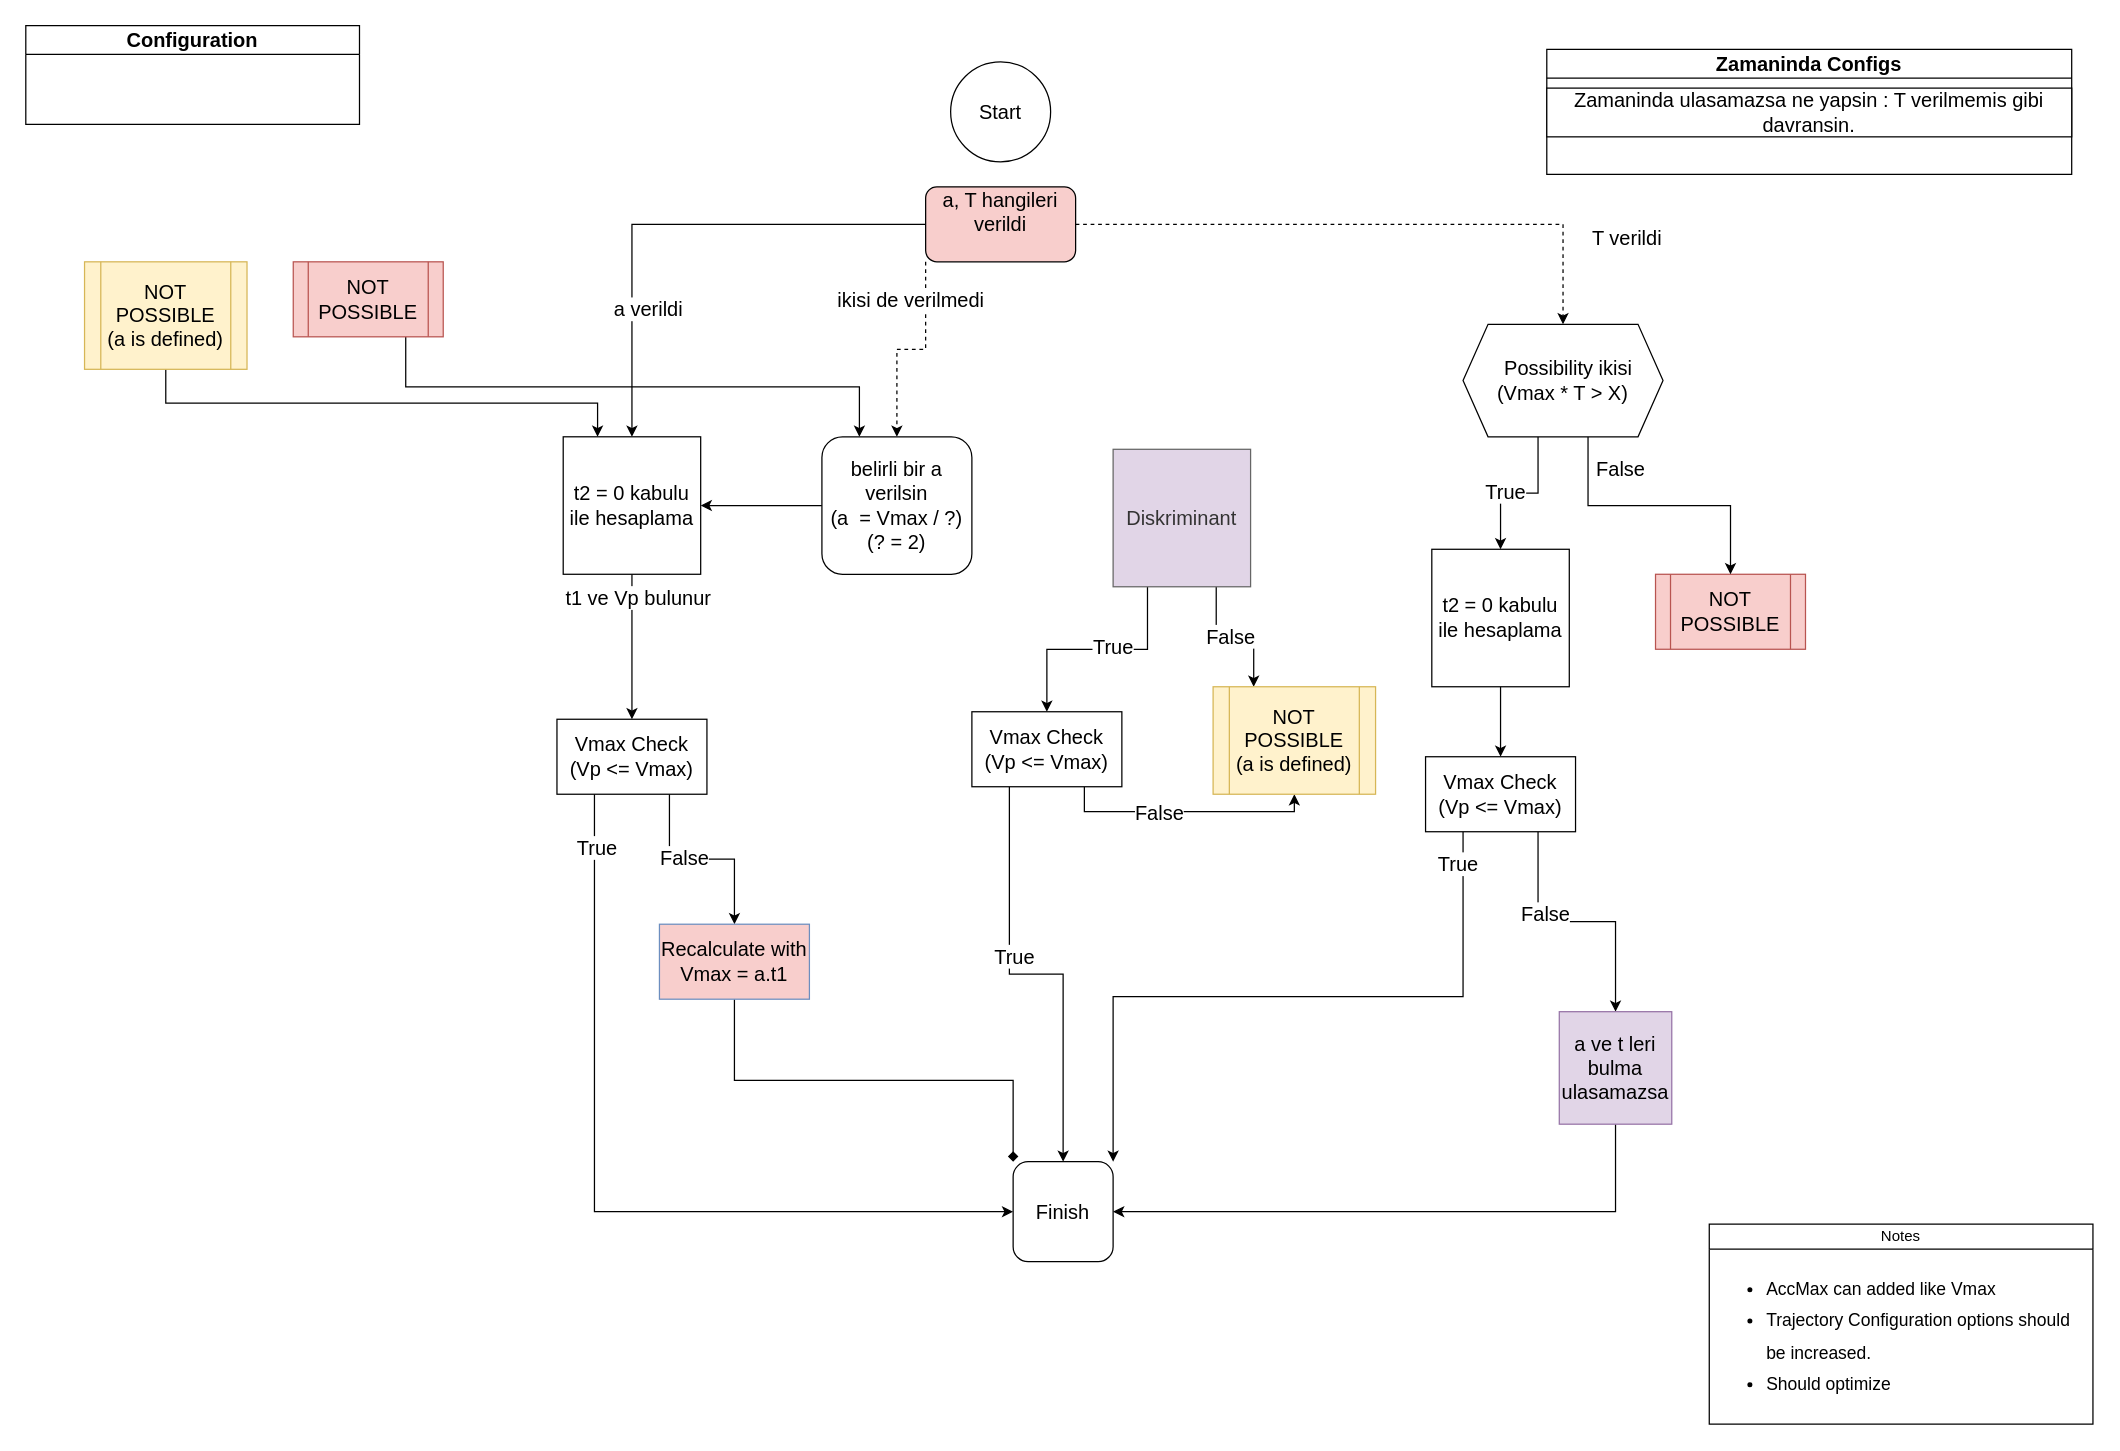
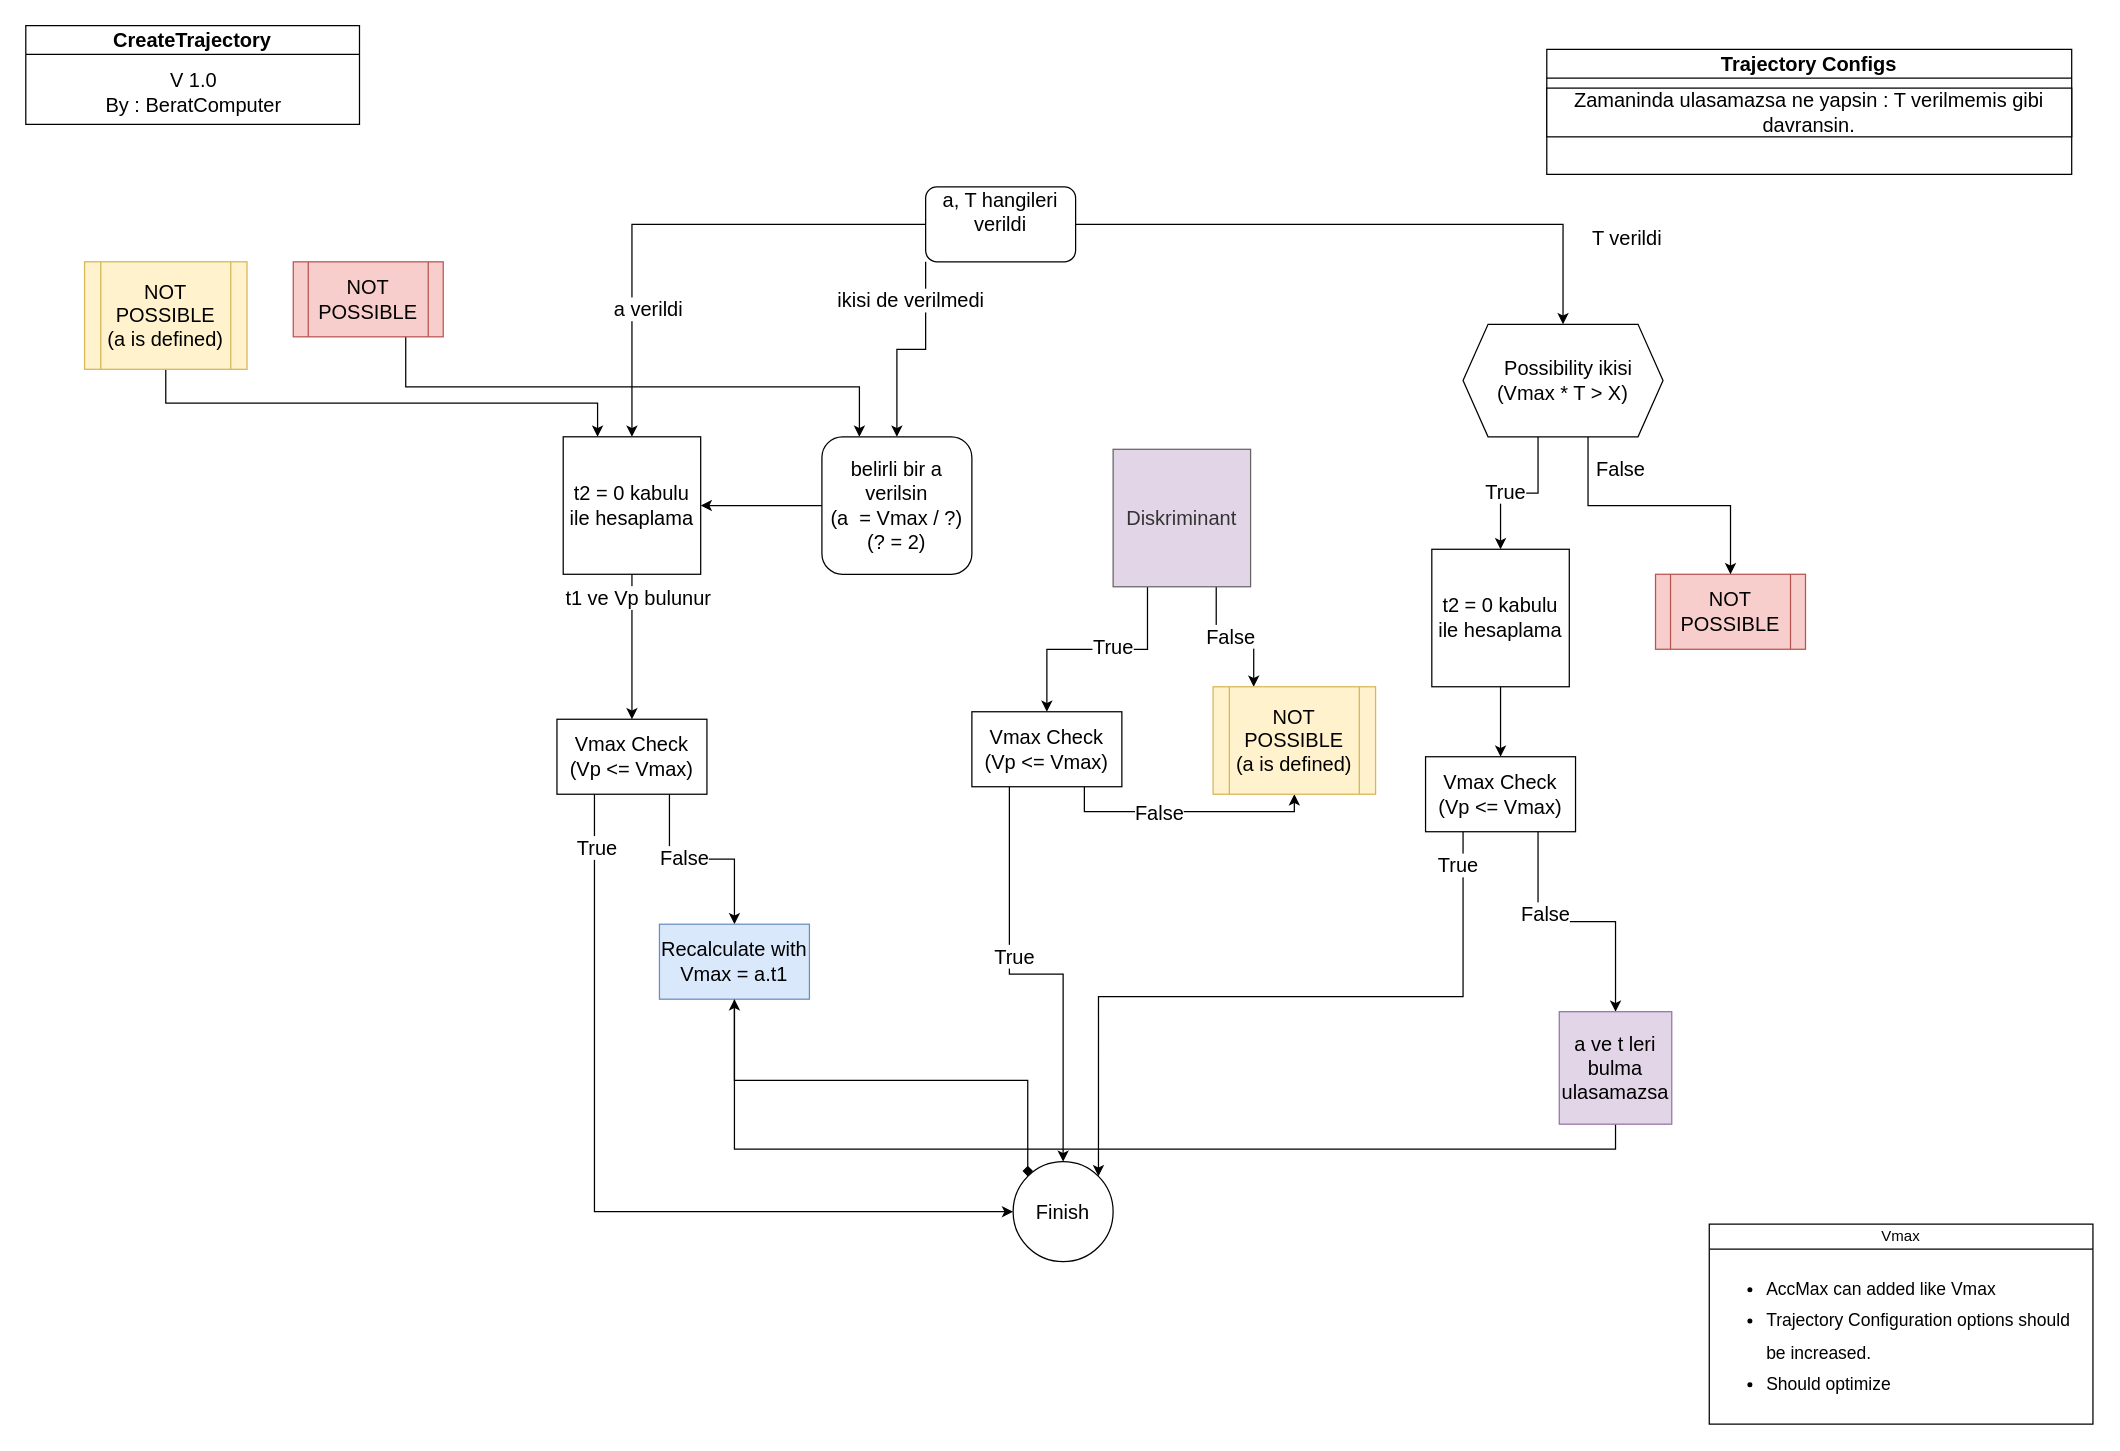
- <mxCell id="44" value="Configuration" style="swimlane;whiteSpace=wrap;html=1;fontSize=16;" parent="1" vertex="1"><mxGeometry x="20" y="20" width="267" height="79" as="geometry" /></mxCell>
+ <mxCell id="44" value="CreateTrajectory" style="swimlane;whiteSpace=wrap;html=1;fontSize=16;" parent="1" vertex="1"><mxGeometry x="20" y="20" width="267" height="79" as="geometry" /></mxCell>
- <mxCell id="53" value="Zamaninda Configs" style="swimlane;whiteSpace=wrap;html=1;fontSize=16;" parent="1" vertex="1"><mxGeometry x="1237" y="39" width="420" height="100" as="geometry" /></mxCell>
+ <mxCell id="53" value="Trajectory Configs" style="swimlane;whiteSpace=wrap;html=1;fontSize=16;" parent="1" vertex="1"><mxGeometry x="1237" y="39" width="420" height="100" as="geometry" /></mxCell>
+ <mxCell id="45" value="V 1.0&lt;br style=&quot;font-size: 16px;&quot;&gt;By : BeratComputer" style="text;html=1;align=center;verticalAlign=middle;resizable=0;points=[];autosize=1;strokeColor=none;fillColor=none;fontSize=16;" parent="44" vertex="1"><mxGeometry x="53.5" y="29" width="160" height="50" as="geometry" /></mxCell>
- <mxCell id="50" value="Start" style="ellipse;whiteSpace=wrap;html=1;aspect=fixed;fontSize=16;" parent="1" vertex="1"><mxGeometry x="760" y="49" width="80" height="80" as="geometry" /></mxCell>
- <mxCell id="8" value="a, T hangileri verildi&lt;div style=&quot;font-size: 16px;&quot;&gt;&lt;br style=&quot;font-size: 16px;&quot;&gt;&lt;/div&gt;" style="rounded=1;whiteSpace=wrap;html=1;fontSize=16;fillColor=#f8cecc;" parent="1" vertex="1"><mxGeometry x="740" y="149" width="120" height="60" as="geometry" /></mxCell>
+ <mxCell id="8" value="a, T hangileri verildi&lt;div style=&quot;font-size: 16px;&quot;&gt;&lt;br style=&quot;font-size: 16px;&quot;&gt;&lt;/div&gt;" style="rounded=1;whiteSpace=wrap;html=1;fontSize=16;" parent="1" vertex="1"><mxGeometry x="740" y="149" width="120" height="60" as="geometry" /></mxCell>
- <mxCell id="6" style="edgeStyle=orthogonalEdgeStyle;rounded=0;orthogonalLoop=1;jettySize=auto;html=1;exitX=1;exitY=0.5;exitDx=0;exitDy=0;entryX=0.5;entryY=0;entryDx=0;entryDy=0;fontSize=16;dashed=1;" parent="1" source="8" target="43" edge="1"><mxGeometry relative="1" as="geometry"><mxPoint x="990" y="319" as="targetPoint" /></mxGeometry></mxCell>
+ <mxCell id="6" style="edgeStyle=orthogonalEdgeStyle;rounded=0;orthogonalLoop=1;jettySize=auto;html=1;exitX=1;exitY=0.5;exitDx=0;exitDy=0;entryX=0.5;entryY=0;entryDx=0;entryDy=0;fontSize=16;" parent="1" source="8" target="43" edge="1"><mxGeometry relative="1" as="geometry"><mxPoint x="990" y="319" as="targetPoint" /></mxGeometry></mxCell>
- <mxCell id="4" style="edgeStyle=orthogonalEdgeStyle;rounded=0;orthogonalLoop=1;jettySize=auto;html=1;exitX=0;exitY=1;exitDx=0;exitDy=0;entryX=0.5;entryY=0;entryDx=0;entryDy=0;fontSize=16;dashed=1;" parent="1" source="8" target="52" edge="1"><mxGeometry relative="1" as="geometry"><mxPoint x="927" y="309" as="targetPoint" /></mxGeometry></mxCell>
+ <mxCell id="4" style="edgeStyle=orthogonalEdgeStyle;rounded=0;orthogonalLoop=1;jettySize=auto;html=1;exitX=0;exitY=1;exitDx=0;exitDy=0;entryX=0.5;entryY=0;entryDx=0;entryDy=0;fontSize=16;" parent="1" source="8" target="52" edge="1"><mxGeometry relative="1" as="geometry"><mxPoint x="927" y="309" as="targetPoint" /></mxGeometry></mxCell>
- <mxCell id="29" value="Recalculate with&lt;br style=&quot;font-size: 16px;&quot;&gt;Vmax = a.t1" style="rounded=0;whiteSpace=wrap;html=1;fillColor=#f8cecc;strokeColor=#6c8ebf;fontSize=16;" parent="1" vertex="1"><mxGeometry x="527" y="739" width="120" height="60" as="geometry" /></mxCell>
+ <mxCell id="29" value="Recalculate with&lt;br style=&quot;font-size: 16px;&quot;&gt;Vmax = a.t1" style="rounded=0;whiteSpace=wrap;html=1;fillColor=#dae8fc;strokeColor=#6c8ebf;fontSize=16;" parent="1" vertex="1"><mxGeometry x="527" y="739" width="120" height="60" as="geometry" /></mxCell>
- <mxCell id="22" value="Finish" style="whiteSpace=wrap;html=1;aspect=fixed;fontSize=16;rounded=1;" parent="1" vertex="1"><mxGeometry x="810" y="929" width="80" height="80" as="geometry" /></mxCell>
+ <mxCell id="22" value="Finish" style="ellipse;whiteSpace=wrap;html=1;aspect=fixed;fontSize=16;" parent="1" vertex="1"><mxGeometry x="810" y="929" width="80" height="80" as="geometry" /></mxCell>
- <mxCell id="48" style="edgeStyle=orthogonalEdgeStyle;rounded=0;orthogonalLoop=1;jettySize=auto;html=1;exitX=0.5;exitY=1;exitDx=0;exitDy=0;fontSize=16;entryX=1;entryY=0.5;entryDx=0;entryDy=0;" parent="1" source="49" target="22" edge="1"><mxGeometry relative="1" as="geometry"><mxPoint x="987" y="979" as="targetPoint" /></mxGeometry></mxCell>
+ <mxCell id="48" style="edgeStyle=orthogonalEdgeStyle;rounded=0;orthogonalLoop=1;jettySize=auto;html=1;exitX=0.5;exitY=1;exitDx=0;exitDy=0;fontSize=16;" parent="1" source="49" target="29" edge="1"><mxGeometry relative="1" as="geometry"><mxPoint x="987" y="979" as="targetPoint" /></mxGeometry></mxCell>
- <mxCell id="46" value="Notes" style="swimlane;fontStyle=0;childLayout=stackLayout;horizontal=1;startSize=20;horizontalStack=0;resizeParent=1;resizeParentMax=0;resizeLast=0;collapsible=1;marginBottom=0;whiteSpace=wrap;html=1;" parent="1" vertex="1"><mxGeometry x="1367" y="979" width="307" height="160" as="geometry" /></mxCell>
+ <mxCell id="46" value="Vmax" style="swimlane;fontStyle=0;childLayout=stackLayout;horizontal=1;startSize=20;horizontalStack=0;resizeParent=1;resizeParentMax=0;resizeLast=0;collapsible=1;marginBottom=0;whiteSpace=wrap;html=1;" parent="1" vertex="1"><mxGeometry x="1367" y="979" width="307" height="160" as="geometry" /></mxCell>
